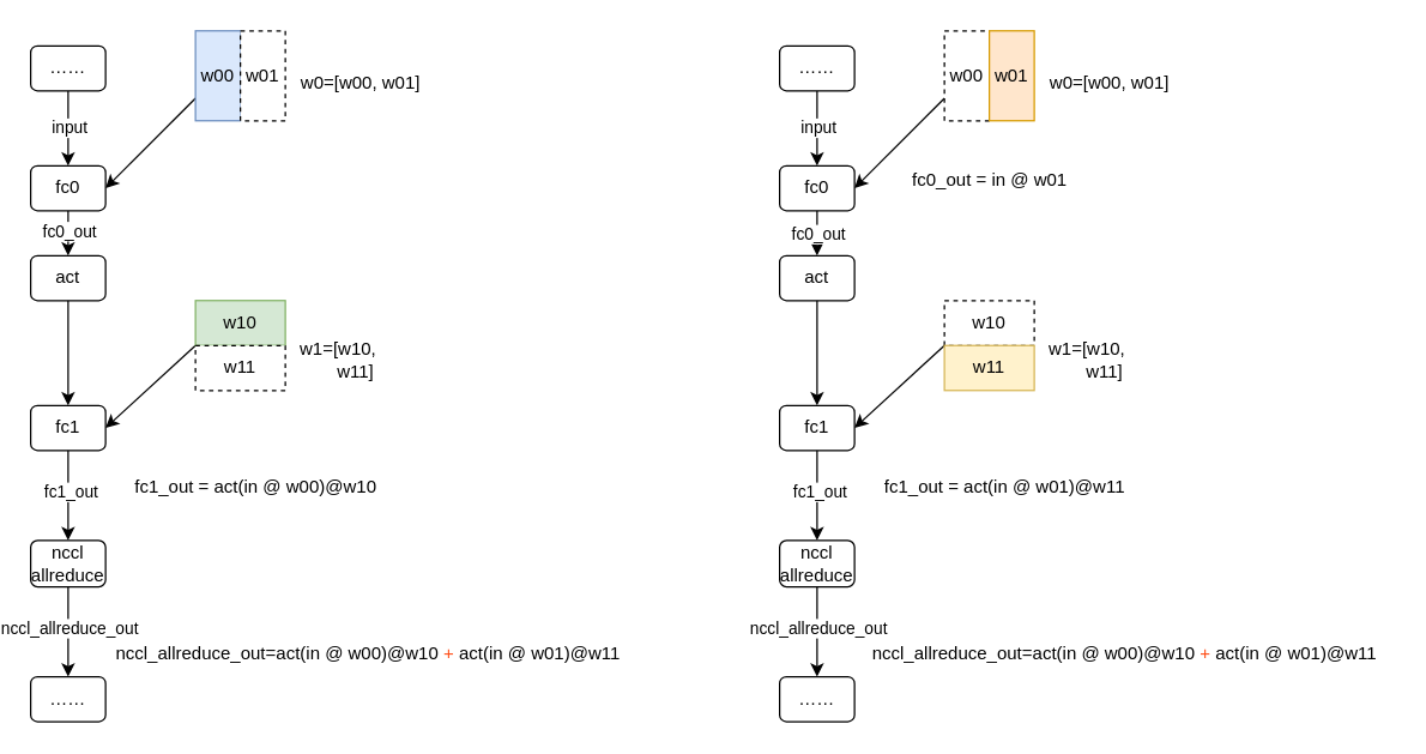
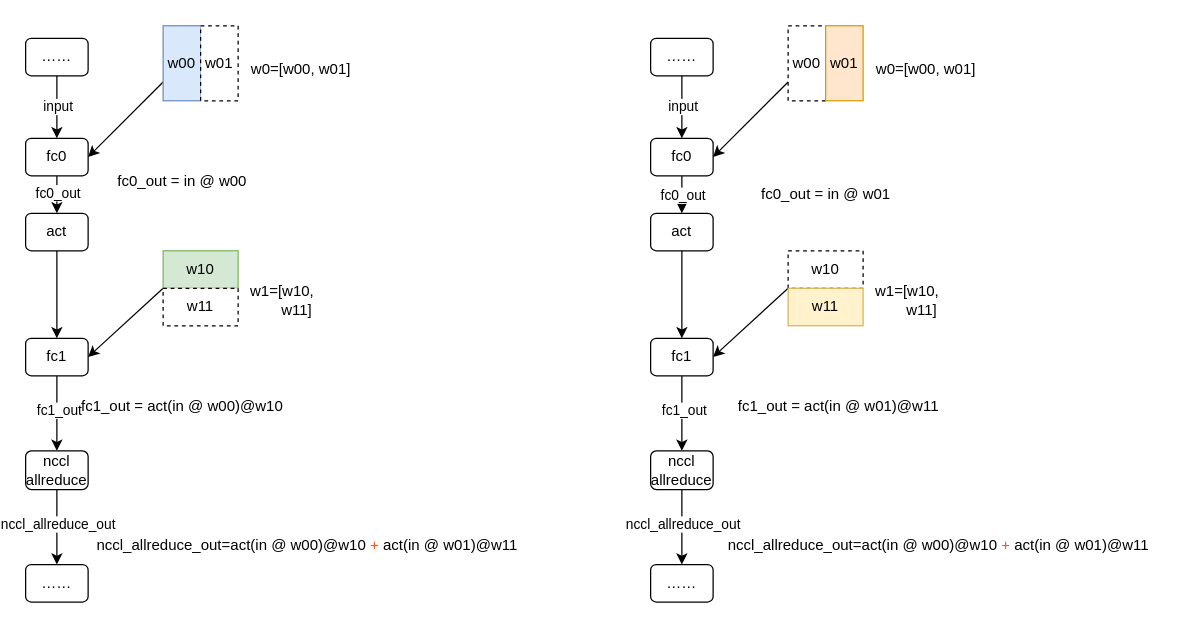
- <mxCell id="40" value="fc0_out = in @ w01" style="text;html=1;align=center;verticalAlign=middle;resizable=0;points=[];autosize=1;strokeColor=none;fillColor=none;" vertex="1" parent="1"><mxGeometry x="595" y="105" width="130" height="30" as="geometry" /></mxCell>
+ <mxCell id="40" value="fc0_out = in @ w01" style="text;html=1;align=center;verticalAlign=middle;resizable=0;points=[];autosize=1;strokeColor=none;fillColor=none;" vertex="1" parent="1"><mxGeometry x="595" y="140" width="130" height="30" as="geometry" /></mxCell>
+ <mxCell id="20" value="fc0_out = in @ w00" style="text;html=1;align=center;verticalAlign=middle;resizable=0;points=[];autosize=1;strokeColor=none;fillColor=none;" vertex="1" parent="1"><mxGeometry x="80" y="130" width="130" height="30" as="geometry" /></mxCell>
- <mxCell id="52" value="fc1_out = act(in @ w00)@w10" style="text;html=1;align=center;verticalAlign=middle;resizable=0;points=[];autosize=1;strokeColor=none;fillColor=none;" vertex="1" parent="1"><mxGeometry x="80" y="310" width="180" height="30" as="geometry" /></mxCell>
+ <mxCell id="52" value="fc1_out = act(in @ w00)@w10" style="text;html=1;align=center;verticalAlign=middle;resizable=0;points=[];autosize=1;strokeColor=none;fillColor=none;" vertex="1" parent="1"><mxGeometry x="55" y="310" width="180" height="30" as="geometry" /></mxCell>
